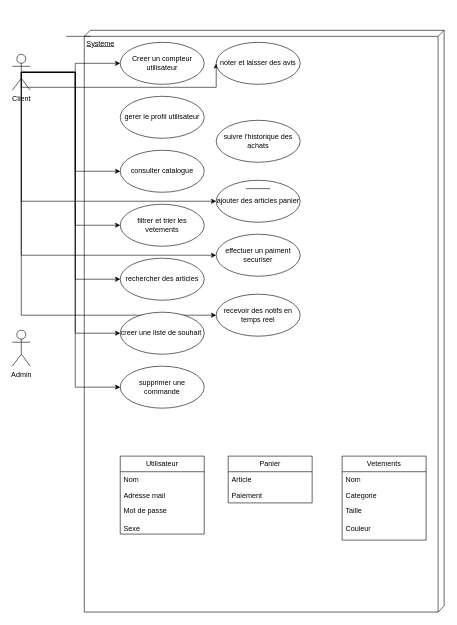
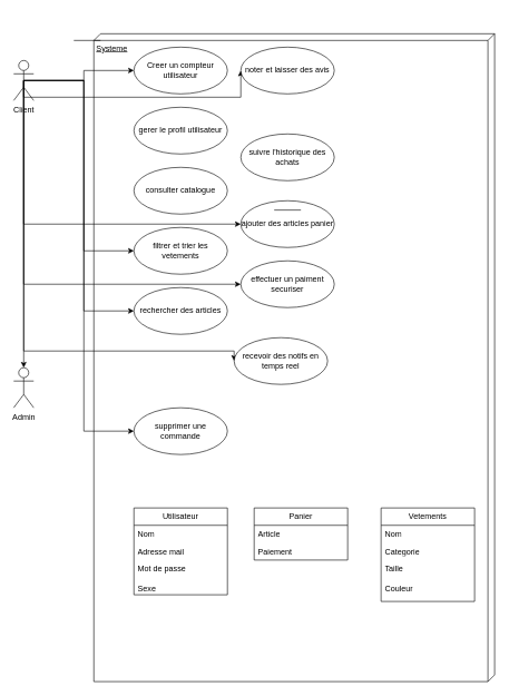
- <mxCell id="4" style="edgeStyle=orthogonalEdgeStyle;rounded=0;orthogonalLoop=1;jettySize=auto;html=1;exitX=0.5;exitY=0.5;exitDx=0;exitDy=0;exitPerimeter=0;entryX=0;entryY=0.5;entryDx=0;entryDy=0;" edge="1" parent="1" source="13" target="17"><mxGeometry relative="1" as="geometry" /></mxCell>
+ <mxCell id="4" style="edgeStyle=orthogonalEdgeStyle;rounded=0;orthogonalLoop=1;jettySize=auto;html=1;exitX=0.5;exitY=0.5;exitDx=0;exitDy=0;exitPerimeter=0;" edge="1" parent="1" source="13" target="14"><mxGeometry relative="1" as="geometry" /></mxCell>
- <mxCell id="25" value="recevoir des notifs en temps reel" style="ellipse;whiteSpace=wrap;html=1;" vertex="1" parent="1"><mxGeometry x="360" y="490" width="140" height="70" as="geometry" /></mxCell>
+ <mxCell id="25" value="recevoir des notifs en temps reel" style="ellipse;whiteSpace=wrap;html=1;" vertex="1" parent="1"><mxGeometry x="350" y="505" width="140" height="70" as="geometry" /></mxCell>
- <mxCell id="7" style="edgeStyle=orthogonalEdgeStyle;rounded=0;orthogonalLoop=1;jettySize=auto;html=1;exitX=0.5;exitY=0.5;exitDx=0;exitDy=0;exitPerimeter=0;entryX=0;entryY=0.5;entryDx=0;entryDy=0;" edge="1" parent="1" source="13" target="24"><mxGeometry relative="1" as="geometry" /></mxCell>
- <mxCell id="24" value="creer une liste de souhait&amp;nbsp;" style="ellipse;whiteSpace=wrap;html=1;" vertex="1" parent="1"><mxGeometry x="200" y="520" width="140" height="70" as="geometry" /></mxCell>
